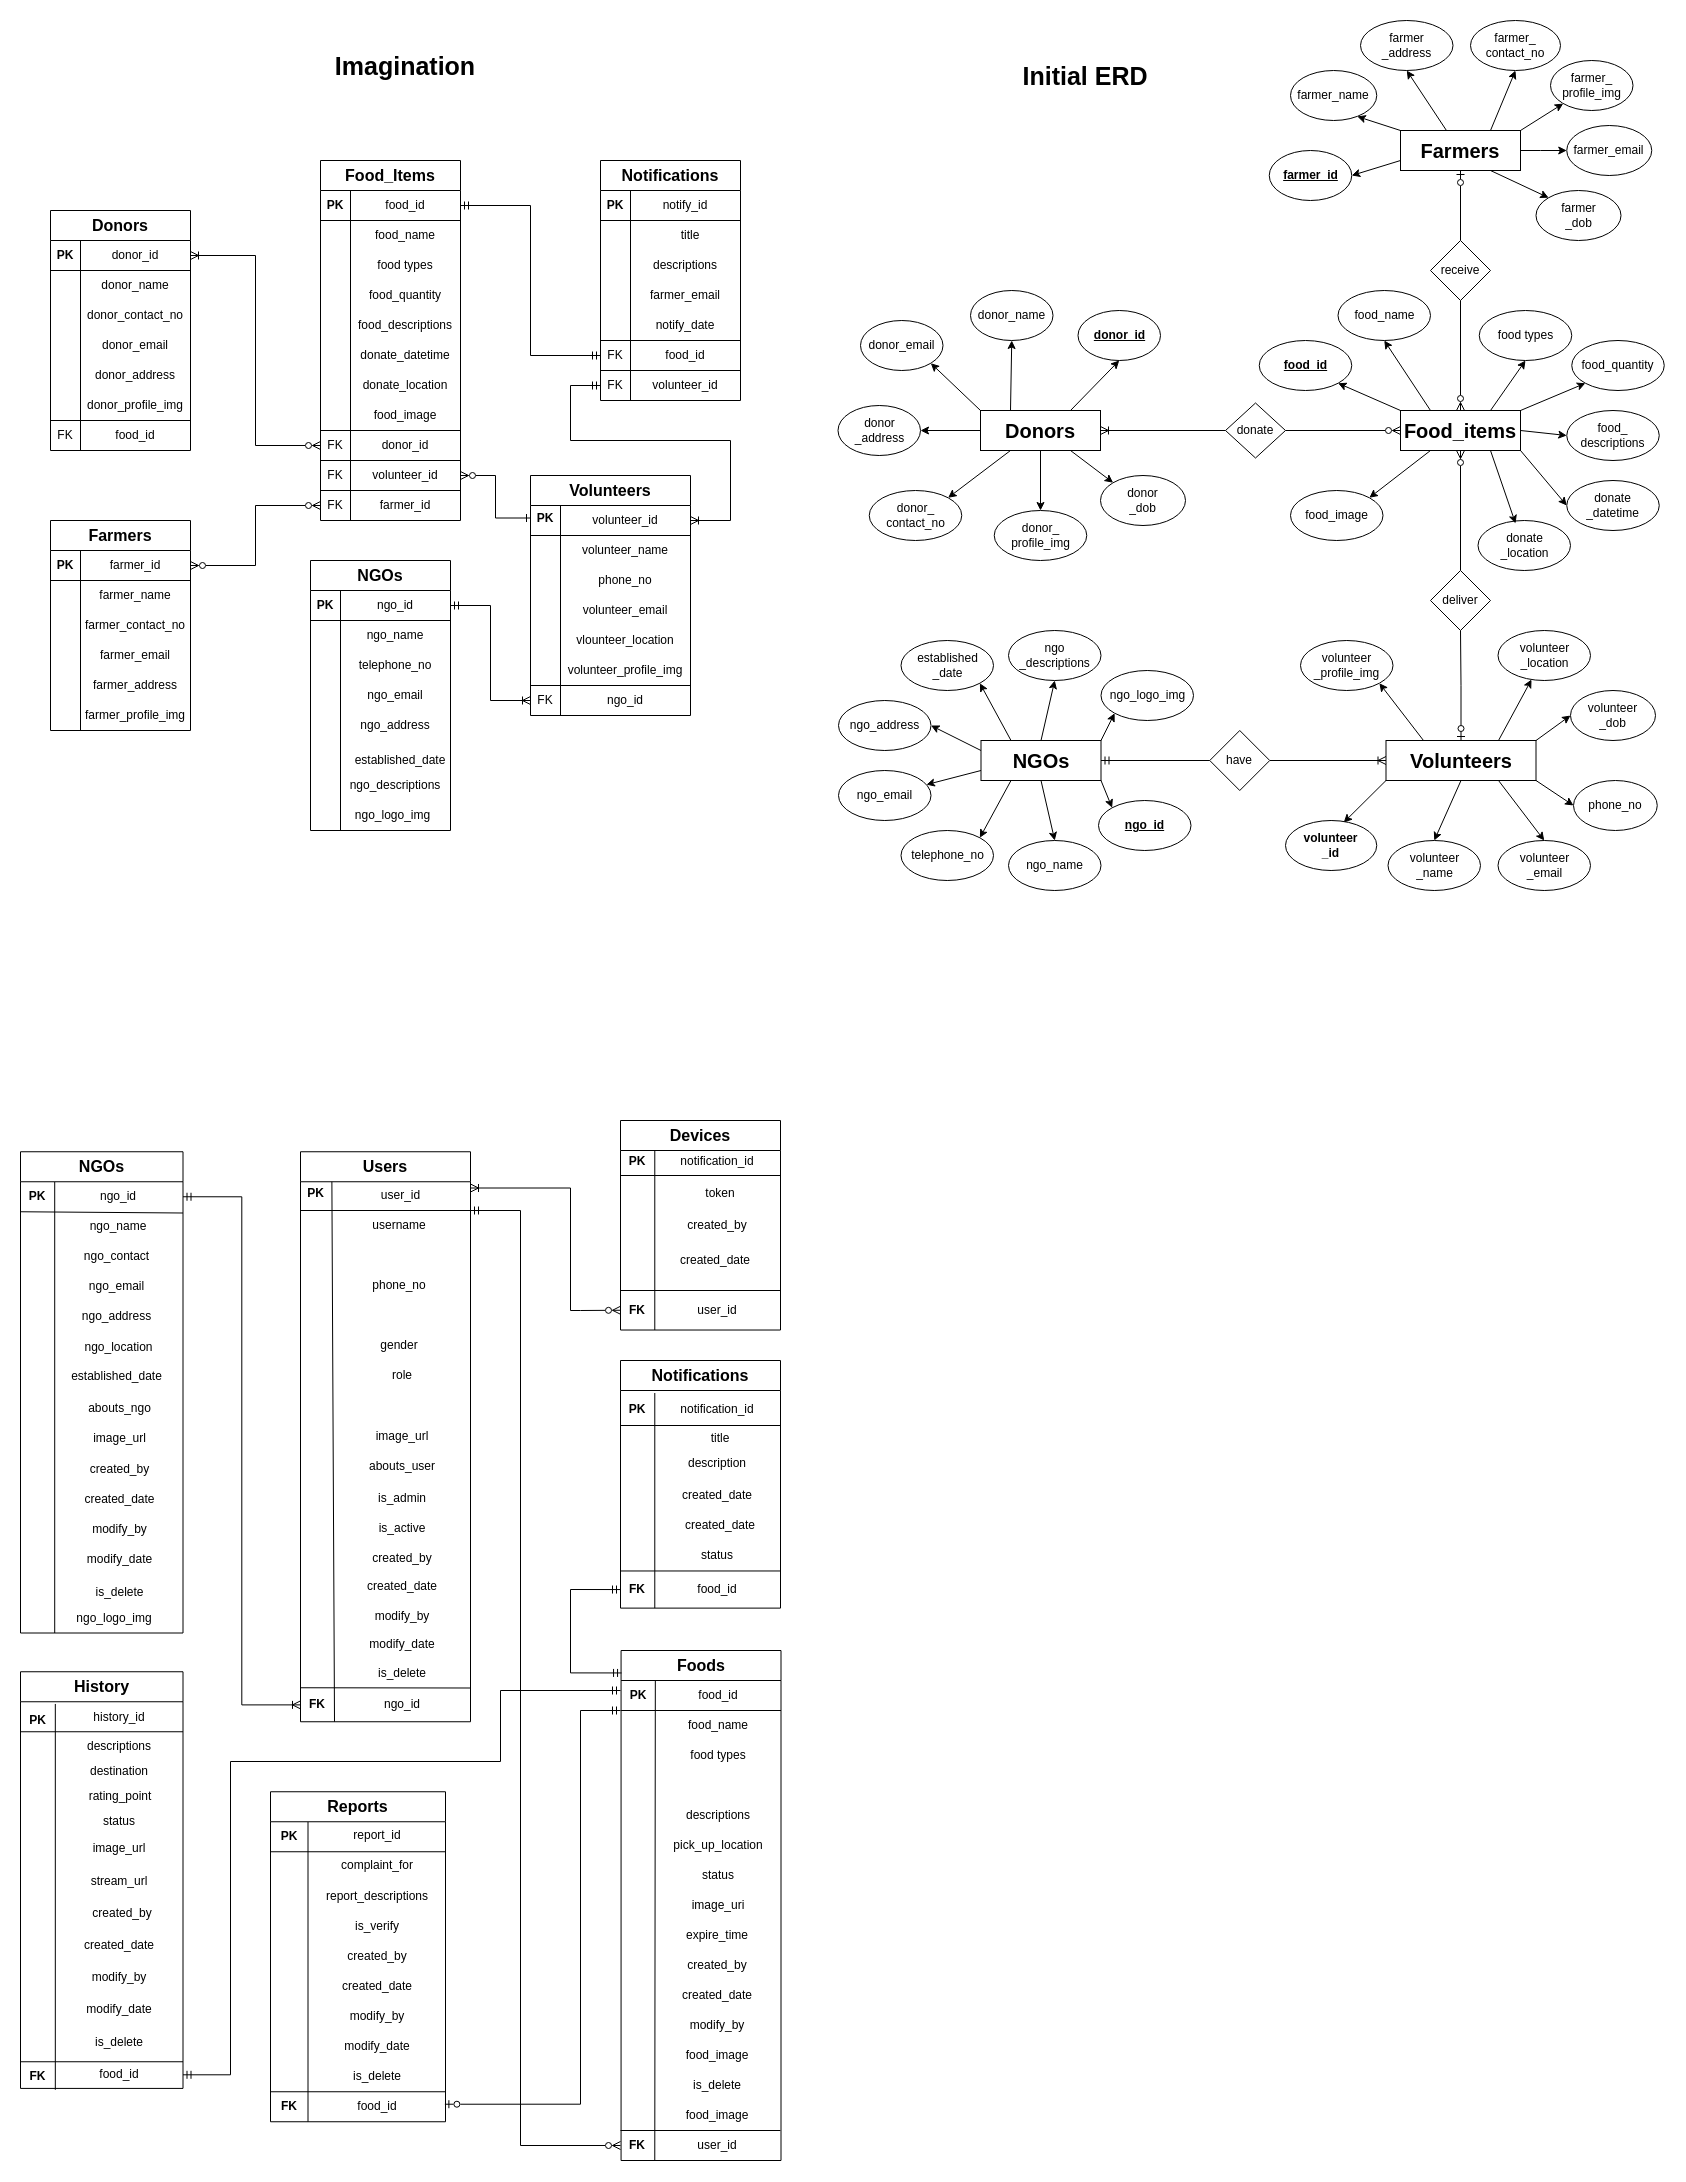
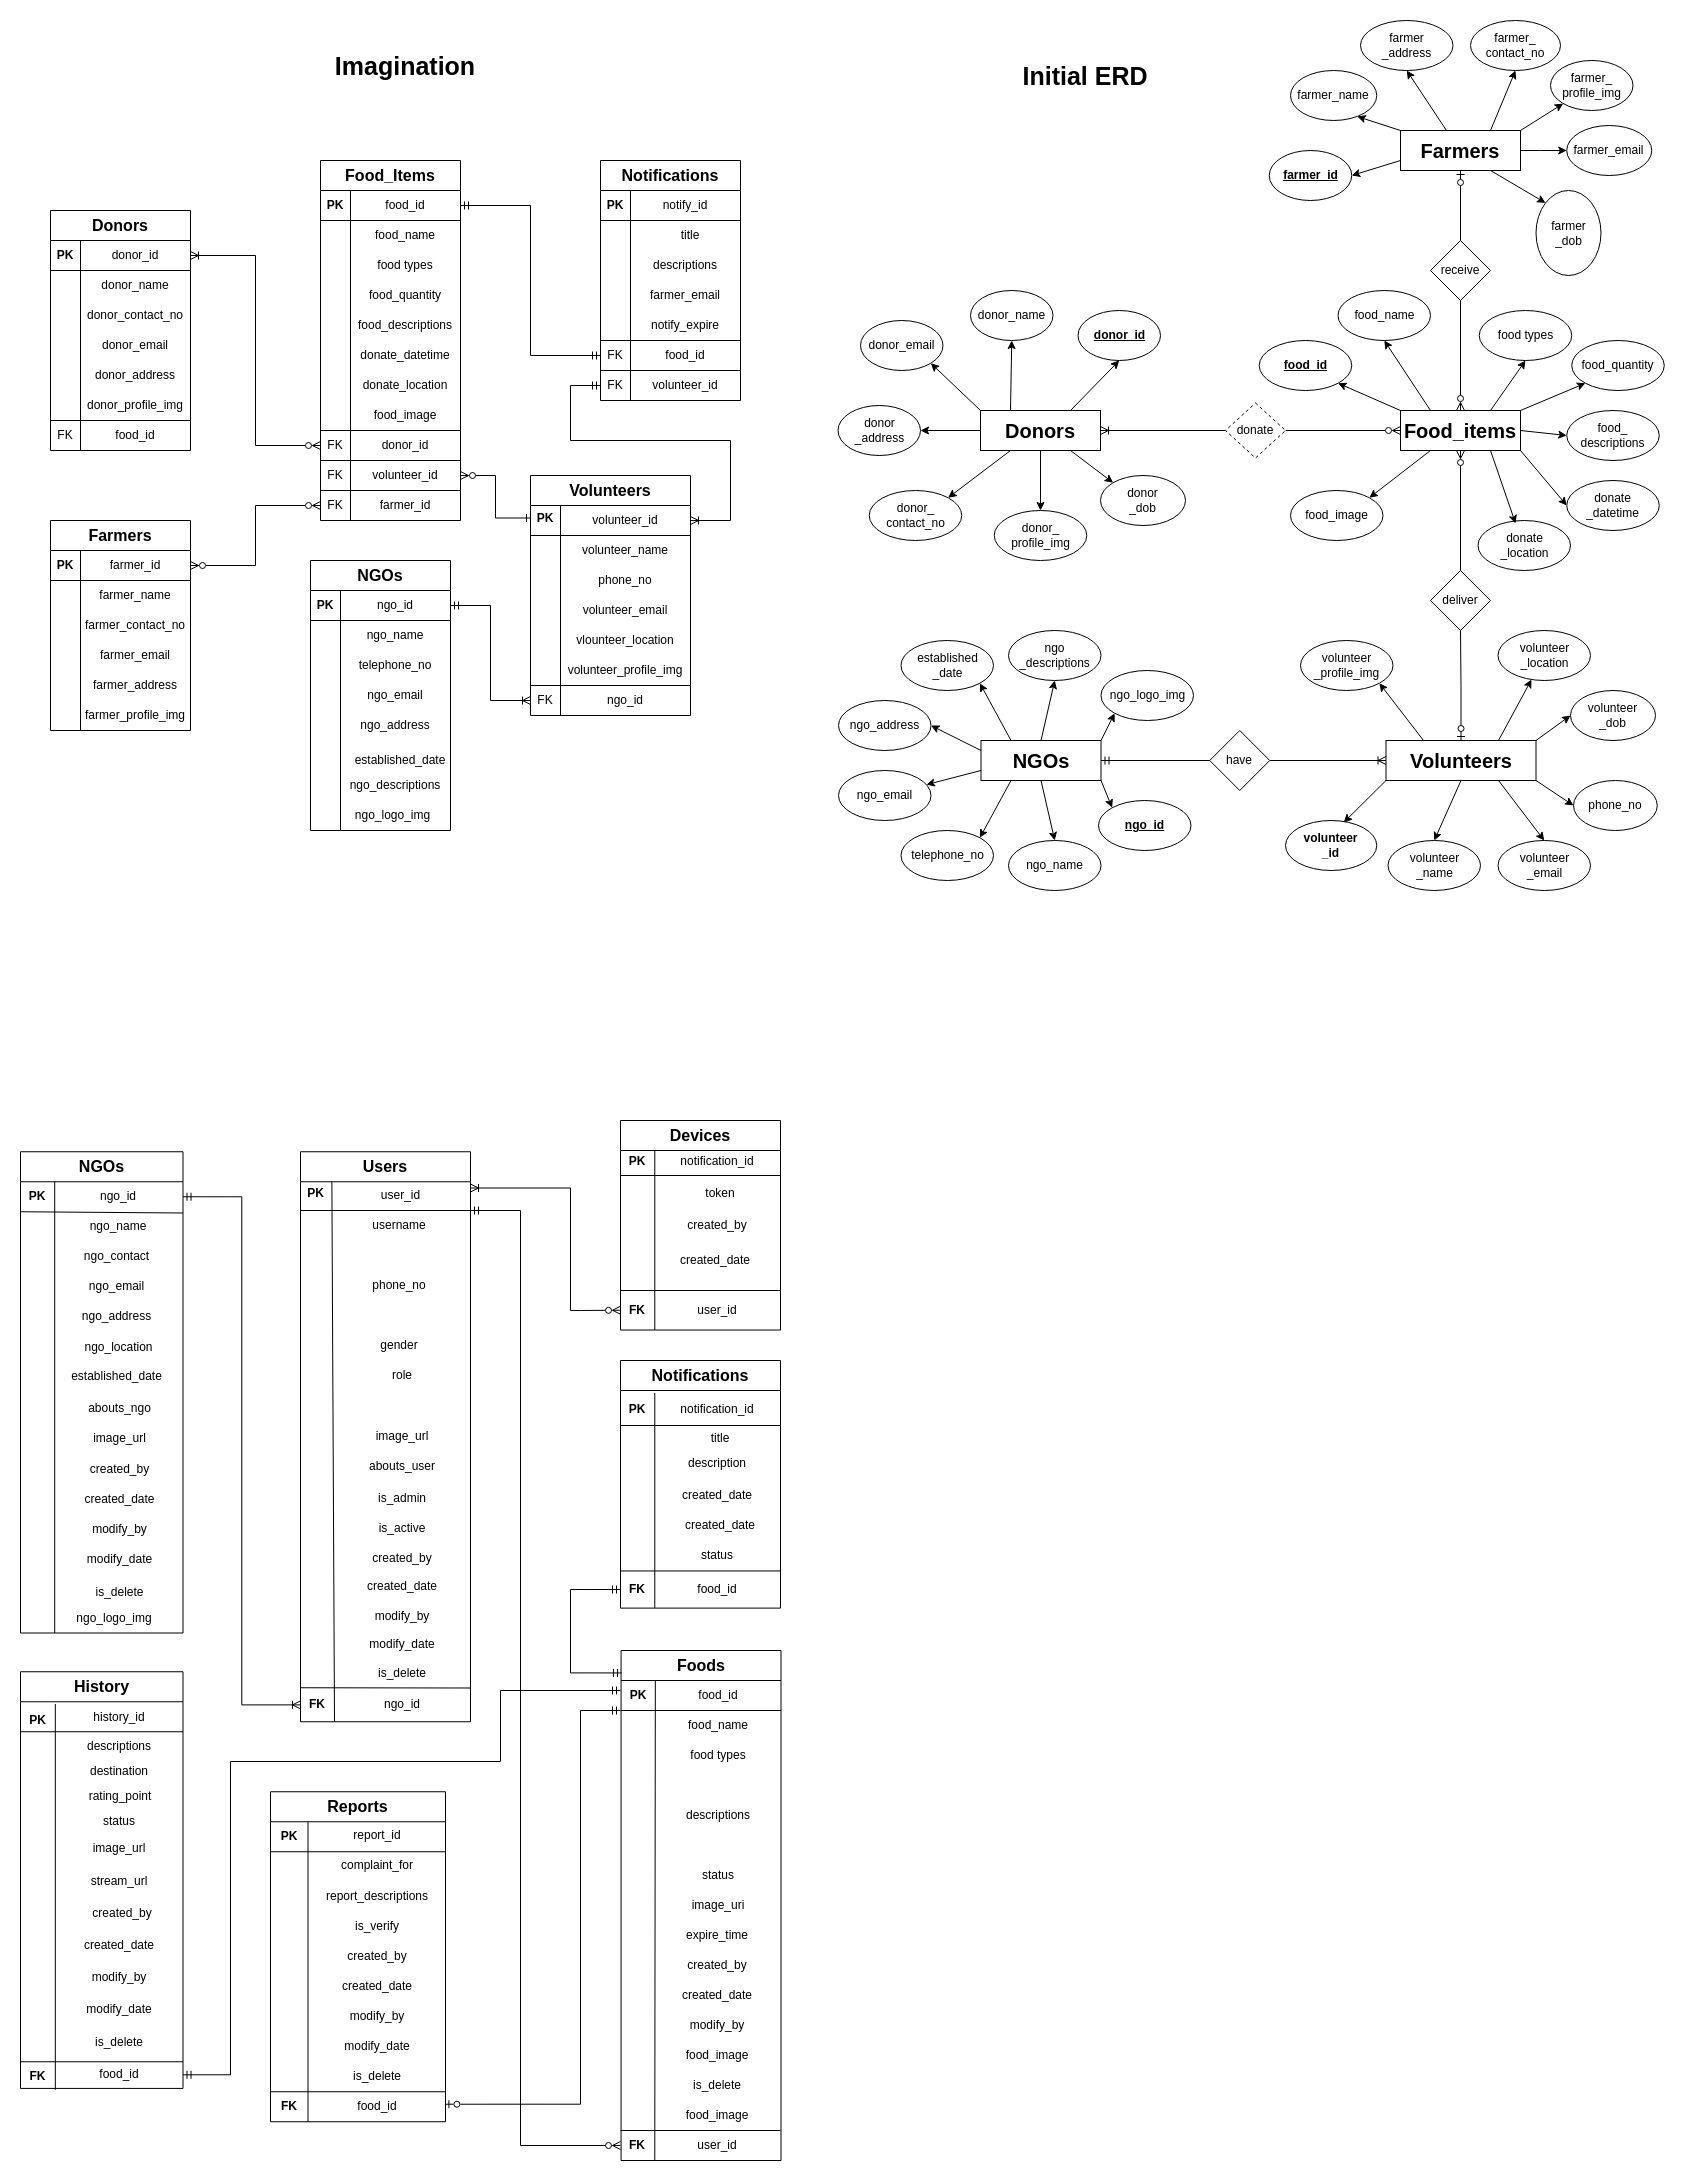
- <mxCell id="183" value="farmer&lt;br&gt;_dob" style="ellipse;whiteSpace=wrap;html=1;" parent="1" vertex="1"><mxGeometry x="1535.5" y="190" width="85" height="50" as="geometry" /></mxCell>
+ <mxCell id="183" value="farmer&lt;br&gt;_dob" style="ellipse;whiteSpace=wrap;html=1;" parent="1" vertex="1"><mxGeometry x="1535.5" y="190" width="65" height="85" as="geometry" /></mxCell>
- <mxCell id="159" value="notify_date" style="text;html=1;strokeColor=none;fillColor=none;align=center;verticalAlign=middle;whiteSpace=wrap;rounded=0;" parent="1" vertex="1"><mxGeometry x="630" y="310" width="110" height="30" as="geometry" /></mxCell>
+ <mxCell id="159" value="notify_expire" style="text;html=1;strokeColor=none;fillColor=none;align=center;verticalAlign=middle;whiteSpace=wrap;rounded=0;" parent="1" vertex="1"><mxGeometry x="630" y="310" width="110" height="30" as="geometry" /></mxCell>
- <mxCell id="44" value="donate" style="rhombus;whiteSpace=wrap;html=1;rounded=0;" parent="1" vertex="1"><mxGeometry x="1225" y="402.5" width="60" height="55" as="geometry" /></mxCell>
+ <mxCell id="44" value="donate" style="rhombus;whiteSpace=wrap;html=1;rounded=0;dashed=1;" parent="1" vertex="1"><mxGeometry x="1225" y="402.5" width="60" height="55" as="geometry" /></mxCell>
- <mxCell id="253" value="pick_up_location" style="text;html=1;strokeColor=none;fillColor=none;align=center;verticalAlign=middle;whiteSpace=wrap;rounded=0;" parent="242" vertex="1"><mxGeometry x="34.842" y="180" width="125.658" height="30" as="geometry" /></mxCell>
